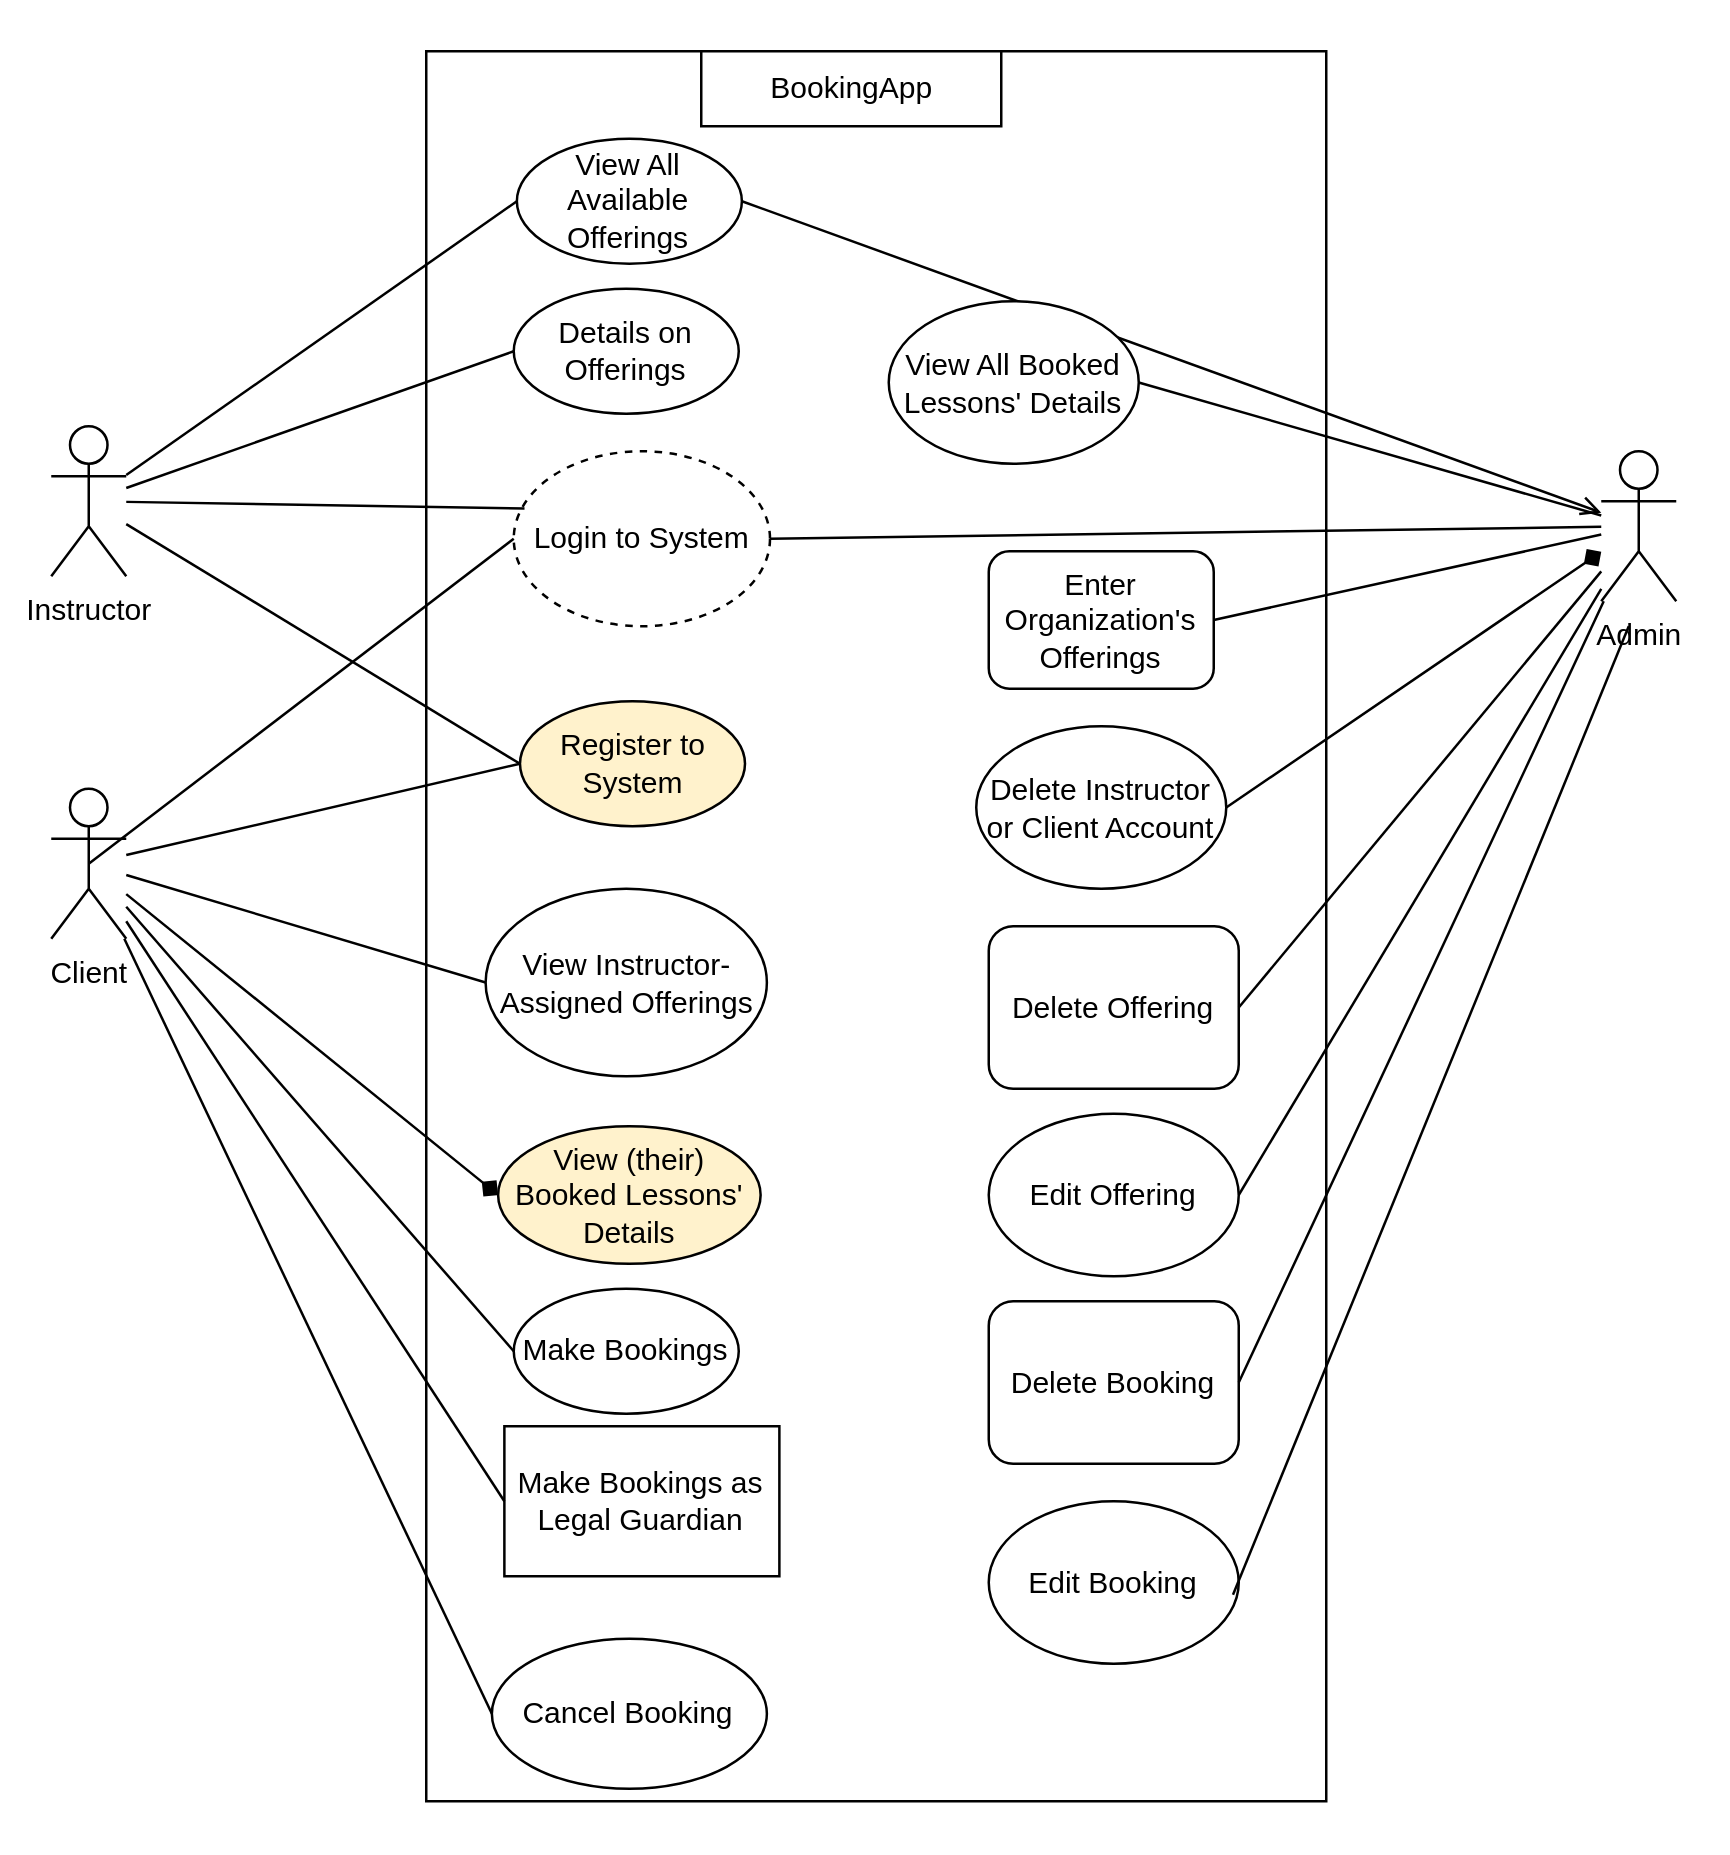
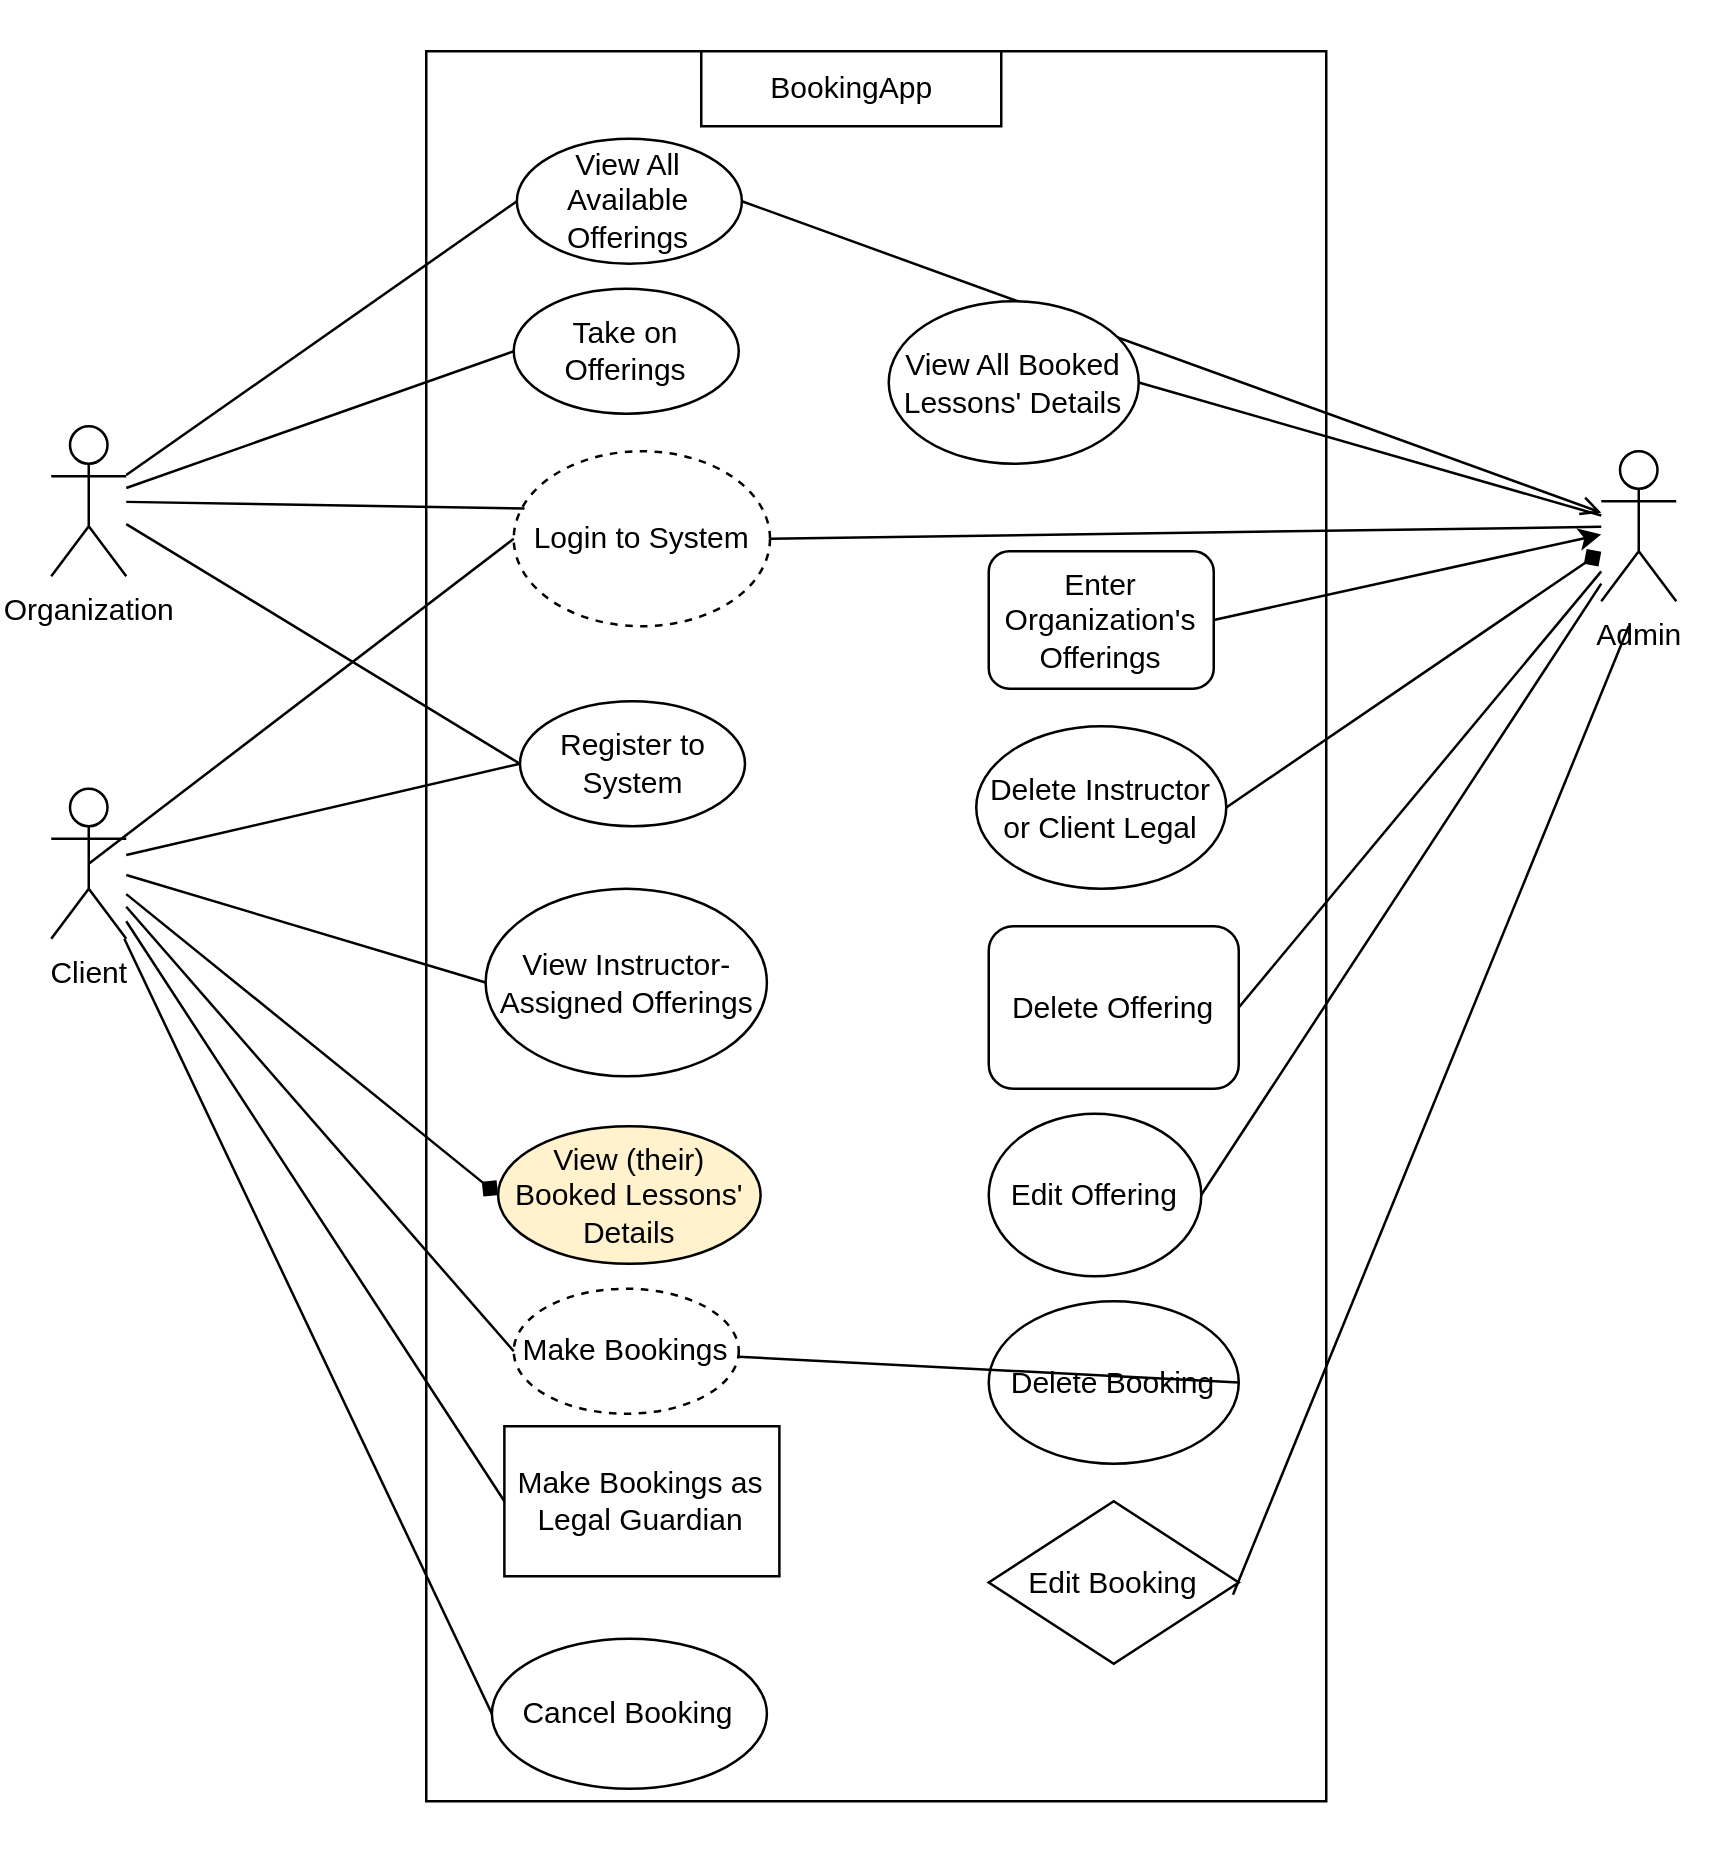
- <mxCell id="12" value="Details on Offerings" style="ellipse;whiteSpace=wrap;html=1;" parent="1" vertex="1"><mxGeometry x="205" y="115" width="90" height="50" as="geometry" /></mxCell>
+ <mxCell id="12" value="Take on Offerings" style="ellipse;whiteSpace=wrap;html=1;" parent="1" vertex="1"><mxGeometry x="205" y="115" width="90" height="50" as="geometry" /></mxCell>
- <mxCell id="29" value="" style="endArrow=none;html=1;rounded=0;exitX=1;exitY=0.5;exitDx=0;exitDy=0;" parent="1" source="25" target="8" edge="1"><mxGeometry width="50" height="50" relative="1" as="geometry"><mxPoint x="280" y="220" as="sourcePoint" /><mxPoint x="330" y="170" as="targetPoint" /></mxGeometry></mxCell>
+ <mxCell id="29" value="" style="endArrow=classic;html=1;rounded=0;exitX=1;exitY=0.5;exitDx=0;exitDy=0;" parent="1" source="25" target="8" edge="1"><mxGeometry width="50" height="50" relative="1" as="geometry"><mxPoint x="280" y="220" as="sourcePoint" /><mxPoint x="330" y="170" as="targetPoint" /></mxGeometry></mxCell>
- <mxCell id="6" value="Instructor" style="shape=umlActor;verticalLabelPosition=bottom;verticalAlign=top;html=1;outlineConnect=0;" parent="1" vertex="1"><mxGeometry x="20" y="170" width="30" height="60" as="geometry" /></mxCell>
+ <mxCell id="6" value="Organization" style="shape=umlActor;verticalLabelPosition=bottom;verticalAlign=top;html=1;outlineConnect=0;" parent="1" vertex="1"><mxGeometry x="20" y="170" width="30" height="60" as="geometry" /></mxCell>
- <mxCell id="9" value="Register to System" style="ellipse;whiteSpace=wrap;html=1;fillColor=#fff2cc;" parent="1" vertex="1"><mxGeometry x="207.5" y="280" width="90" height="50" as="geometry" /></mxCell>
+ <mxCell id="9" value="Register to System" style="ellipse;whiteSpace=wrap;html=1;" parent="1" vertex="1"><mxGeometry x="207.5" y="280" width="90" height="50" as="geometry" /></mxCell>
- <mxCell id="26" value="Delete Instructor or Client Account" style="ellipse;whiteSpace=wrap;html=1;" parent="1" vertex="1"><mxGeometry x="390" y="290" width="100" height="65" as="geometry" /></mxCell>
+ <mxCell id="26" value="Delete Instructor or Client Legal" style="ellipse;whiteSpace=wrap;html=1;" parent="1" vertex="1"><mxGeometry x="390" y="290" width="100" height="65" as="geometry" /></mxCell>
- <mxCell id="38" value="" style="endArrow=none;html=1;rounded=0;exitX=1;exitY=0.5;exitDx=0;exitDy=0;" edge="1" parent="1" source="36" target="8"><mxGeometry width="50" height="50" relative="1" as="geometry"><mxPoint x="505" y="413" as="sourcePoint" /><mxPoint x="650" y="160" as="targetPoint" /></mxGeometry></mxCell>
+ <mxCell id="38" value="" style="endArrow=none;html=1;rounded=0;exitX=1;exitY=0.5;exitDx=0;exitDy=0;" edge="1" parent="1" source="36" target="20"><mxGeometry width="50" height="50" relative="1" as="geometry"><mxPoint x="505" y="413" as="sourcePoint" /><mxPoint x="650" y="160" as="targetPoint" /></mxGeometry></mxCell>
- <mxCell id="41" value="Edit Offering" style="ellipse;whiteSpace=wrap;html=1;" vertex="1" parent="1"><mxGeometry x="395" y="445" width="100" height="65" as="geometry" /></mxCell>
+ <mxCell id="41" value="Edit Offering" style="ellipse;whiteSpace=wrap;html=1;" vertex="1" parent="1"><mxGeometry x="395" y="445" width="85" height="65" as="geometry" /></mxCell>
- <mxCell id="20" value="Make Bookings" style="ellipse;whiteSpace=wrap;html=1;" parent="1" vertex="1"><mxGeometry x="205" y="515" width="90" height="50" as="geometry" /></mxCell>
+ <mxCell id="20" value="Make Bookings" style="ellipse;whiteSpace=wrap;html=1;dashed=1;" parent="1" vertex="1"><mxGeometry x="205" y="515" width="90" height="50" as="geometry" /></mxCell>
- <mxCell id="36" value="Delete Booking" style="whiteSpace=wrap;html=1;rounded=1;" vertex="1" parent="1"><mxGeometry x="395" y="520" width="100" height="65" as="geometry" /></mxCell>
+ <mxCell id="36" value="Delete Booking" style="ellipse;whiteSpace=wrap;html=1;" vertex="1" parent="1"><mxGeometry x="395" y="520" width="100" height="65" as="geometry" /></mxCell>
- <mxCell id="42" value="Edit Booking" style="ellipse;whiteSpace=wrap;html=1;" vertex="1" parent="1"><mxGeometry x="395" y="600" width="100" height="65" as="geometry" /></mxCell>
+ <mxCell id="42" value="Edit Booking" style="rhombus;whiteSpace=wrap;html=1;" vertex="1" parent="1"><mxGeometry x="395" y="600" width="100" height="65" as="geometry" /></mxCell>
